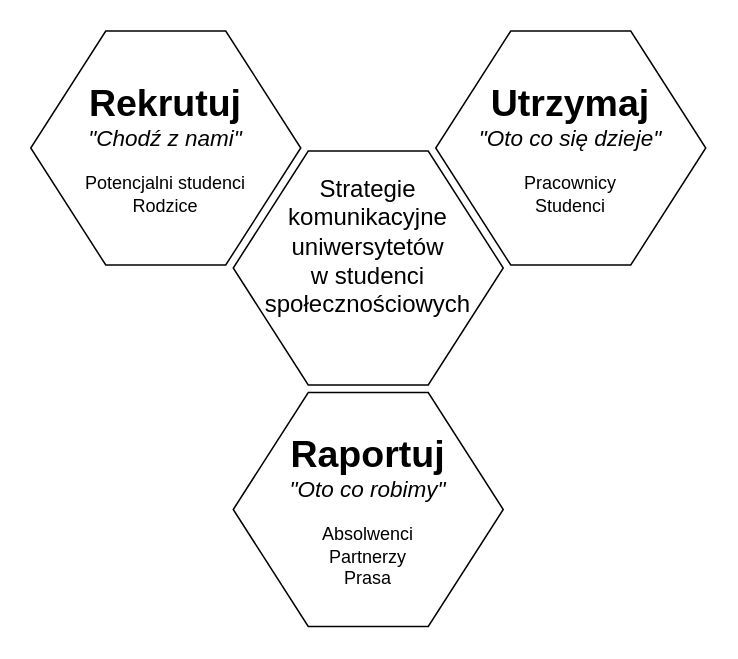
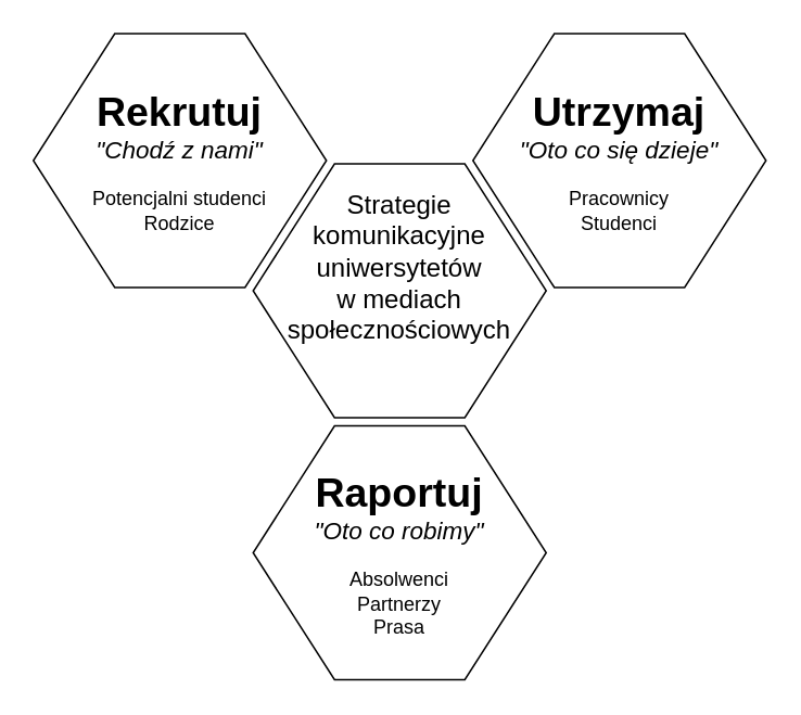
- <mxCell id="5" value="&lt;font style=&quot;&quot;&gt;&lt;font style=&quot;font-size: 16px;&quot;&gt;Strategie &lt;br&gt;komunikacyjne uniwersytetów &lt;br&gt;w studenci społecznościowych&lt;br&gt;&lt;/font&gt;&lt;br&gt;&lt;br&gt;&lt;/font&gt;" style="shape=hexagon;perimeter=hexagonPerimeter2;whiteSpace=wrap;html=1;fixedSize=1;size=50;aspect=fixed;" vertex="1" parent="1"><mxGeometry x="155" y="100" width="180" height="156" as="geometry" /></mxCell>
+ <mxCell id="5" value="&lt;font style=&quot;&quot;&gt;&lt;font style=&quot;font-size: 16px;&quot;&gt;Strategie &lt;br&gt;komunikacyjne uniwersytetów &lt;br&gt;w mediach społecznościowych&lt;br&gt;&lt;/font&gt;&lt;br&gt;&lt;br&gt;&lt;/font&gt;" style="shape=hexagon;perimeter=hexagonPerimeter2;whiteSpace=wrap;html=1;fixedSize=1;size=50;aspect=fixed;" vertex="1" parent="1"><mxGeometry x="155" y="100" width="180" height="156" as="geometry" /></mxCell>
